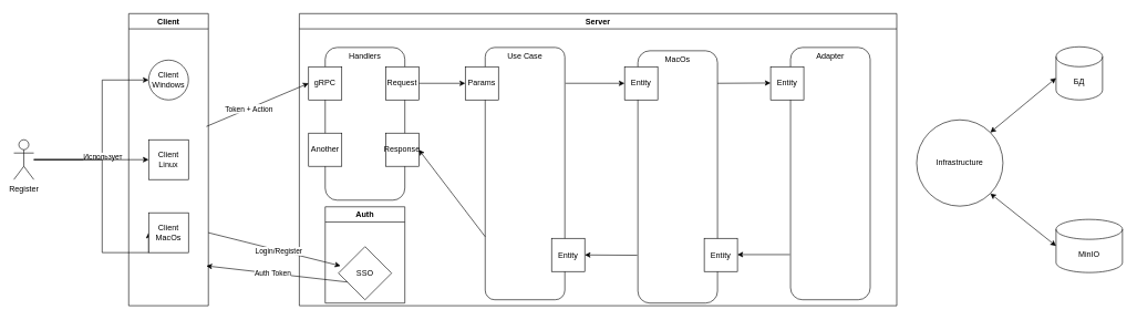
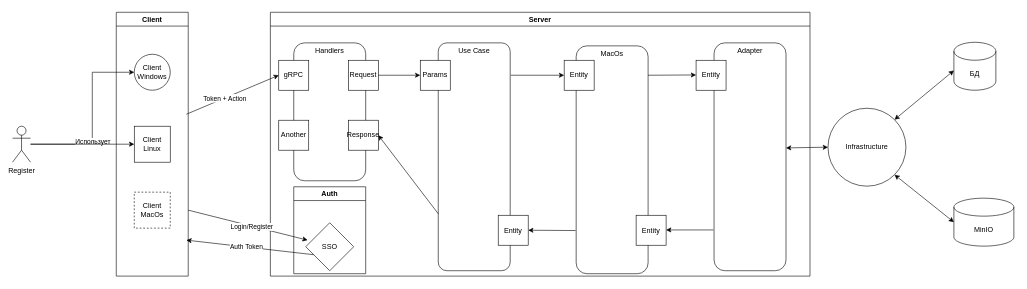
+ <mxCell id="41" value="" style="endArrow=classic;startArrow=classic;html=1;rounded=0;exitX=1;exitY=0.461;exitDx=0;exitDy=0;exitPerimeter=0;entryX=0;entryY=0.5;entryDx=0;entryDy=0;" edge="1" parent="1" source="24" target="40"><mxGeometry width="50" height="50" relative="1" as="geometry"><mxPoint x="790" y="270" as="sourcePoint" /><mxPoint x="840" y="220" as="targetPoint" /></mxGeometry></mxCell>
- <mxCell id="5" style="edgeStyle=orthogonalEdgeStyle;rounded=0;orthogonalLoop=1;jettySize=auto;html=1;entryX=0;entryY=0.5;entryDx=0;entryDy=0;" edge="1" parent="1" source="6" target="10"><mxGeometry relative="1" as="geometry"><Array as="points"><mxPoint x="153" y="240" /><mxPoint x="153" y="380" /><mxPoint x="223" y="380" /></Array></mxGeometry></mxCell>
- <mxCell id="10" value="Client MacOs" style="whiteSpace=wrap;html=1;aspect=fixed;" vertex="1" parent="7"><mxGeometry x="30" y="300" width="60" height="60" as="geometry" /></mxCell>
+ <mxCell id="10" value="Client MacOs" style="whiteSpace=wrap;html=1;aspect=fixed;dashed=1;" vertex="1" parent="7"><mxGeometry x="30" y="300" width="60" height="60" as="geometry" /></mxCell>
